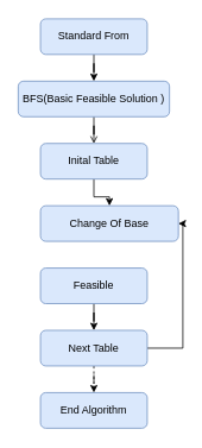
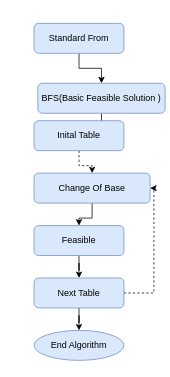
- <mxCell id="3" value="Standard From" style="rounded=1;whiteSpace=wrap;html=1;fillColor=#dae8fc;strokeColor=#6c8ebf;" vertex="1" parent="1"><mxGeometry x="45" y="20" width="120" height="40" as="geometry" /></mxCell>
+ <mxCell id="3" value="Standard From" style="rounded=1;whiteSpace=wrap;html=1;fillColor=#dae8fc;strokeColor=#6c8ebf;" vertex="1" parent="1"><mxGeometry x="45" y="30" width="120" height="40" as="geometry" /></mxCell>
- <mxCell id="5" value="BFS(Basic Feasible Solution )" style="rounded=1;whiteSpace=wrap;html=1;fillColor=#dae8fc;strokeColor=#6c8ebf;" vertex="1" parent="1"><mxGeometry x="20" y="90" width="170" height="40" as="geometry" /></mxCell>
+ <mxCell id="5" value="BFS(Basic Feasible Solution )" style="rounded=1;whiteSpace=wrap;html=1;fillColor=#dae8fc;strokeColor=#6c8ebf;" vertex="1" parent="1"><mxGeometry x="50" y="110" width="170" height="40" as="geometry" /></mxCell>
- <mxCell id="6" style="edgeStyle=orthogonalEdgeStyle;rounded=0;orthogonalLoop=1;jettySize=auto;html=1;entryX=0.5;entryY=0;entryDx=0;entryDy=0;" edge="1" parent="1" source="7" target="9"><mxGeometry relative="1" as="geometry" /></mxCell>
+ <mxCell id="6" style="edgeStyle=orthogonalEdgeStyle;rounded=0;orthogonalLoop=1;jettySize=auto;html=1;entryX=0.5;entryY=0;entryDx=0;entryDy=0;dashed=1;" edge="1" parent="1" source="7" target="9"><mxGeometry relative="1" as="geometry" /></mxCell>
+ <mxCell id="8" style="edgeStyle=orthogonalEdgeStyle;rounded=0;orthogonalLoop=1;jettySize=auto;html=1;entryX=0.5;entryY=0;entryDx=0;entryDy=0;" edge="1" parent="1" source="9" target="11"><mxGeometry relative="1" as="geometry" /></mxCell>
- <mxCell id="12" style="edgeStyle=orthogonalEdgeStyle;rounded=0;orthogonalLoop=1;jettySize=auto;html=1;entryX=1;entryY=0.5;entryDx=0;entryDy=0;exitX=1;exitY=0.5;exitDx=0;exitDy=0;" edge="1" parent="1" source="14" target="9"><mxGeometry relative="1" as="geometry"><mxPoint x="195" y="250" as="targetPoint" /><Array as="points"><mxPoint x="205" y="390" /><mxPoint x="205" y="250" /></Array></mxGeometry></mxCell>
+ <mxCell id="12" style="edgeStyle=orthogonalEdgeStyle;rounded=0;orthogonalLoop=1;jettySize=auto;html=1;entryX=1;entryY=0.5;entryDx=0;entryDy=0;exitX=1;exitY=0.5;exitDx=0;exitDy=0;dashed=1;" edge="1" parent="1" source="14" target="9"><mxGeometry relative="1" as="geometry"><mxPoint x="195" y="250" as="targetPoint" /><Array as="points"><mxPoint x="205" y="390" /><mxPoint x="205" y="250" /></Array></mxGeometry></mxCell>
- <mxCell id="13" style="edgeStyle=orthogonalEdgeStyle;rounded=0;orthogonalLoop=1;jettySize=auto;html=1;entryX=0.5;entryY=0;entryDx=0;entryDy=0;dashed=1;" edge="1" parent="1" source="14" target="15"><mxGeometry relative="1" as="geometry" /></mxCell>
+ <mxCell id="13" style="edgeStyle=orthogonalEdgeStyle;rounded=0;orthogonalLoop=1;jettySize=auto;html=1;entryX=0.5;entryY=0;entryDx=0;entryDy=0;" edge="1" parent="1" source="14" target="15"><mxGeometry relative="1" as="geometry" /></mxCell>
- <mxCell id="15" value="End Algorithm" style="rounded=1;whiteSpace=wrap;html=1;fillColor=#dae8fc;strokeColor=#6c8ebf;" vertex="1" parent="1"><mxGeometry x="45" y="440" width="120" height="40" as="geometry" /></mxCell>
+ <mxCell id="15" value="End Algorithm" style="ellipse;whiteSpace=wrap;html=1;fillColor=#dae8fc;strokeColor=#6c8ebf;" vertex="1" parent="1"><mxGeometry x="45" y="440" width="120" height="40" as="geometry" /></mxCell>
